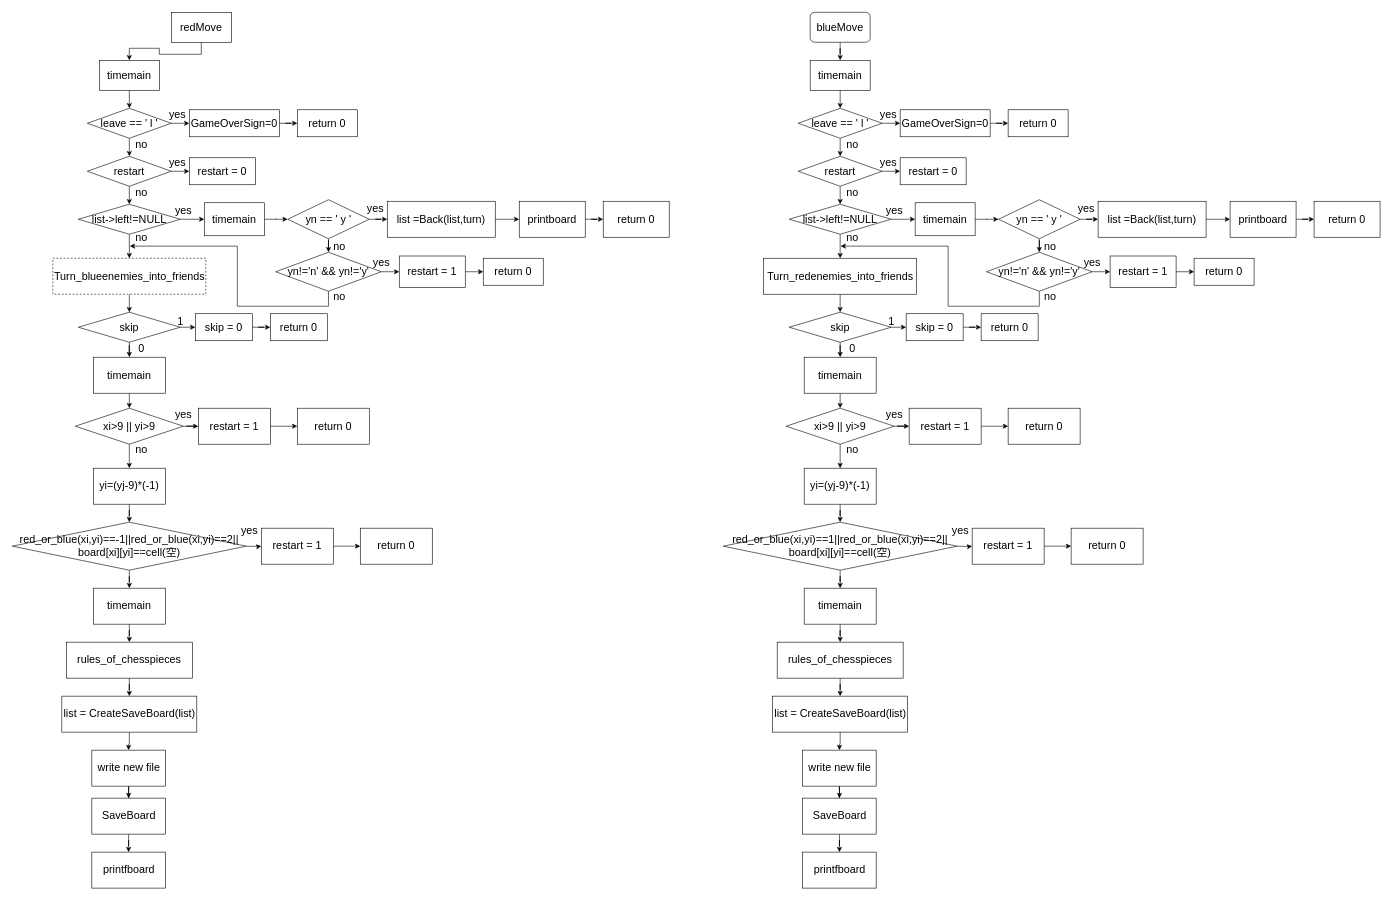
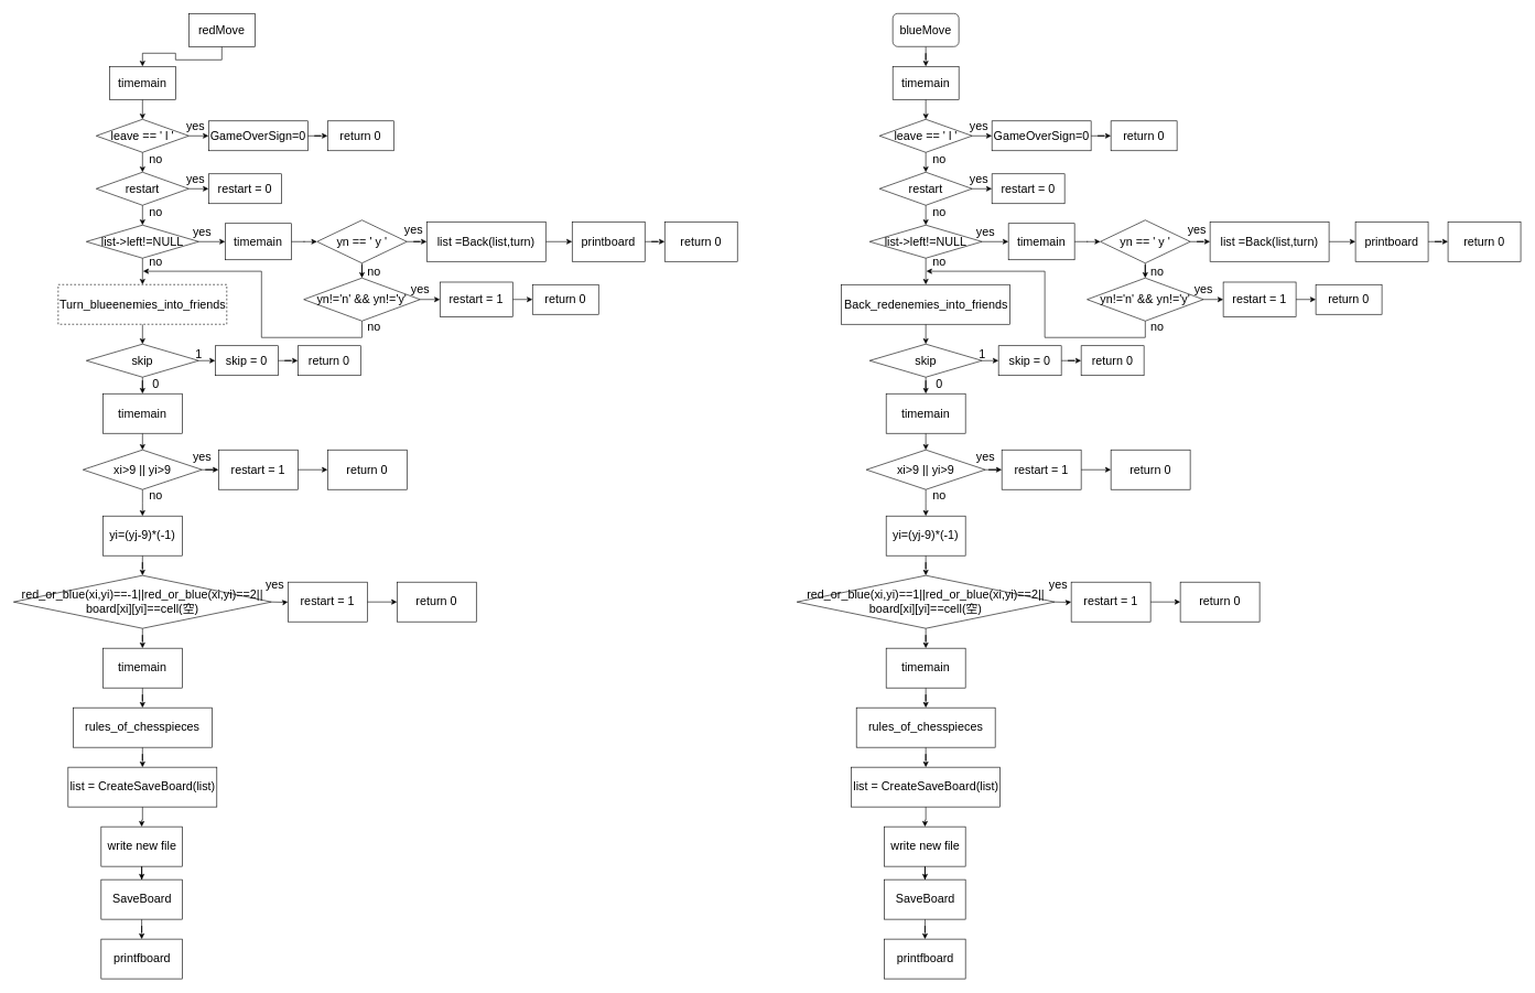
- <mxCell id="125" value="Turn_redenemies_into_friends" style="rounded=0;whiteSpace=wrap;html=1;fontSize=18;" vertex="1" parent="1"><mxGeometry x="1272.5" y="430" width="255" height="60" as="geometry" /></mxCell>
+ <mxCell id="125" value="Back_redenemies_into_friends" style="rounded=0;whiteSpace=wrap;html=1;fontSize=18;" vertex="1" parent="1"><mxGeometry x="1272.5" y="430" width="255" height="60" as="geometry" /></mxCell>
